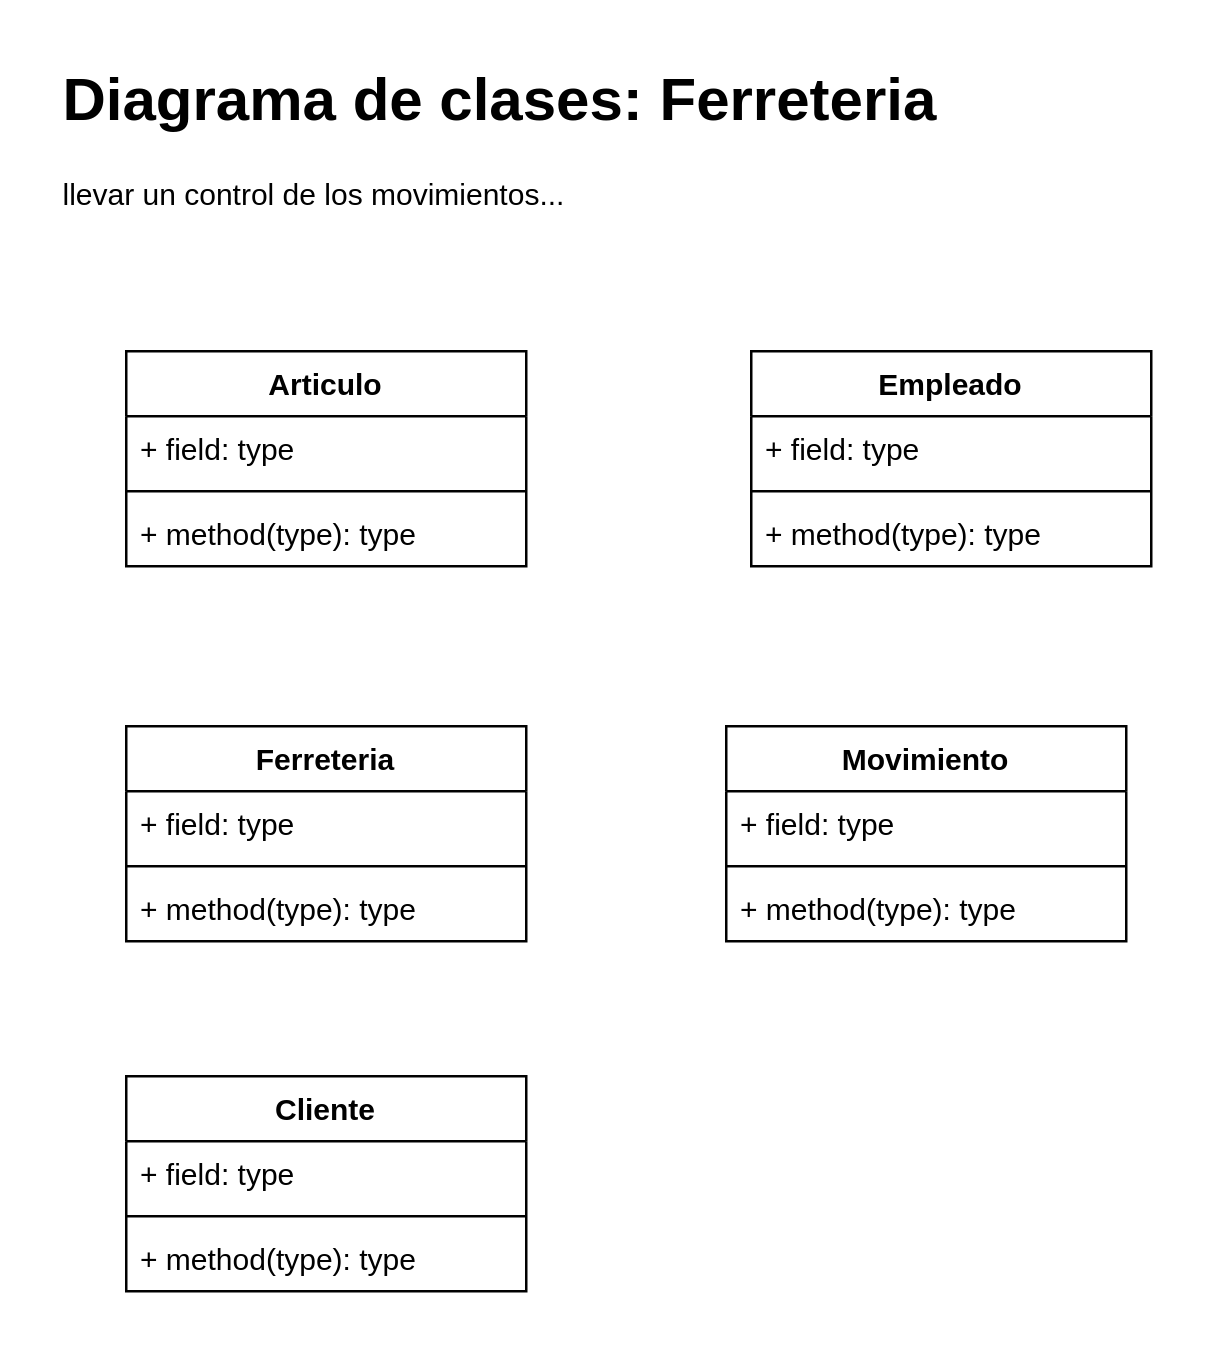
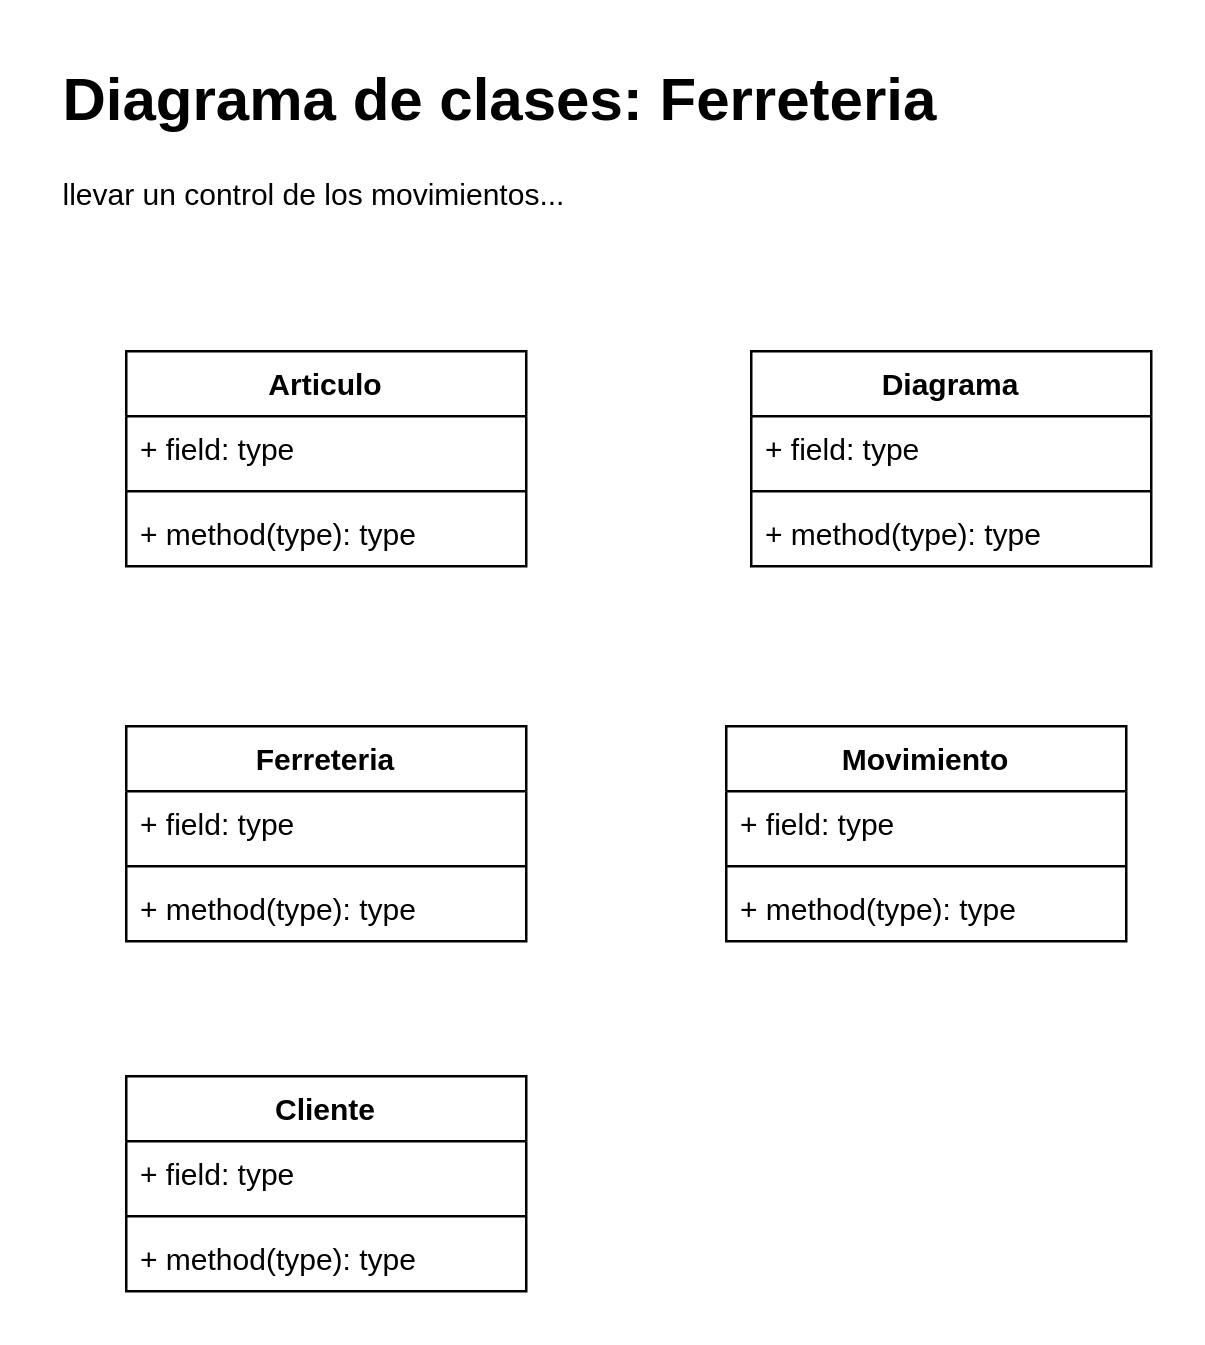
- <mxCell id="11" value="Empleado" style="swimlane;fontStyle=1;align=center;verticalAlign=top;childLayout=stackLayout;horizontal=1;startSize=26;horizontalStack=0;resizeParent=1;resizeParentMax=0;resizeLast=0;collapsible=1;marginBottom=0;" parent="1" vertex="1"><mxGeometry x="300" y="140" width="160" height="86" as="geometry"><mxRectangle x="240" y="180" width="100" height="30" as="alternateBounds" /></mxGeometry></mxCell>
+ <mxCell id="11" value="Diagrama" style="swimlane;fontStyle=1;align=center;verticalAlign=top;childLayout=stackLayout;horizontal=1;startSize=26;horizontalStack=0;resizeParent=1;resizeParentMax=0;resizeLast=0;collapsible=1;marginBottom=0;" parent="1" vertex="1"><mxGeometry x="300" y="140" width="160" height="86" as="geometry"><mxRectangle x="240" y="180" width="100" height="30" as="alternateBounds" /></mxGeometry></mxCell>
